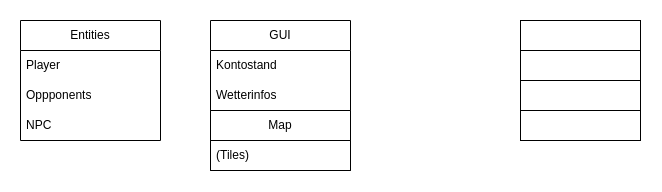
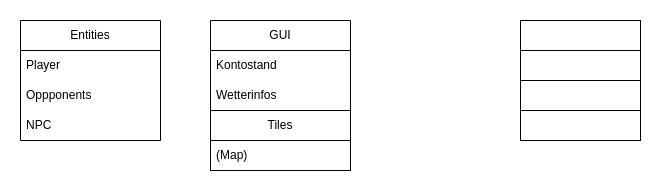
- <mxCell id="5" value="Map" style="swimlane;fontStyle=0;childLayout=stackLayout;horizontal=1;startSize=30;horizontalStack=0;resizeParent=1;resizeParentMax=0;resizeLast=0;collapsible=1;marginBottom=0;whiteSpace=wrap;html=1;" vertex="1" parent="2"><mxGeometry y="90" width="140" height="60" as="geometry" /></mxCell>
+ <mxCell id="5" value="Tiles" style="swimlane;fontStyle=0;childLayout=stackLayout;horizontal=1;startSize=30;horizontalStack=0;resizeParent=1;resizeParentMax=0;resizeLast=0;collapsible=1;marginBottom=0;whiteSpace=wrap;html=1;" vertex="1" parent="2"><mxGeometry y="90" width="140" height="60" as="geometry" /></mxCell>
- <mxCell id="6" value="(Tiles)" style="text;strokeColor=none;fillColor=none;align=left;verticalAlign=middle;spacingLeft=4;spacingRight=4;overflow=hidden;points=[[0,0.5],[1,0.5]];portConstraint=eastwest;rotatable=0;whiteSpace=wrap;html=1;" vertex="1" parent="5"><mxGeometry y="30" width="140" height="30" as="geometry" /></mxCell>
+ <mxCell id="6" value="(Map)" style="text;strokeColor=none;fillColor=none;align=left;verticalAlign=middle;spacingLeft=4;spacingRight=4;overflow=hidden;points=[[0,0.5],[1,0.5]];portConstraint=eastwest;rotatable=0;whiteSpace=wrap;html=1;" vertex="1" parent="5"><mxGeometry y="30" width="140" height="30" as="geometry" /></mxCell>
